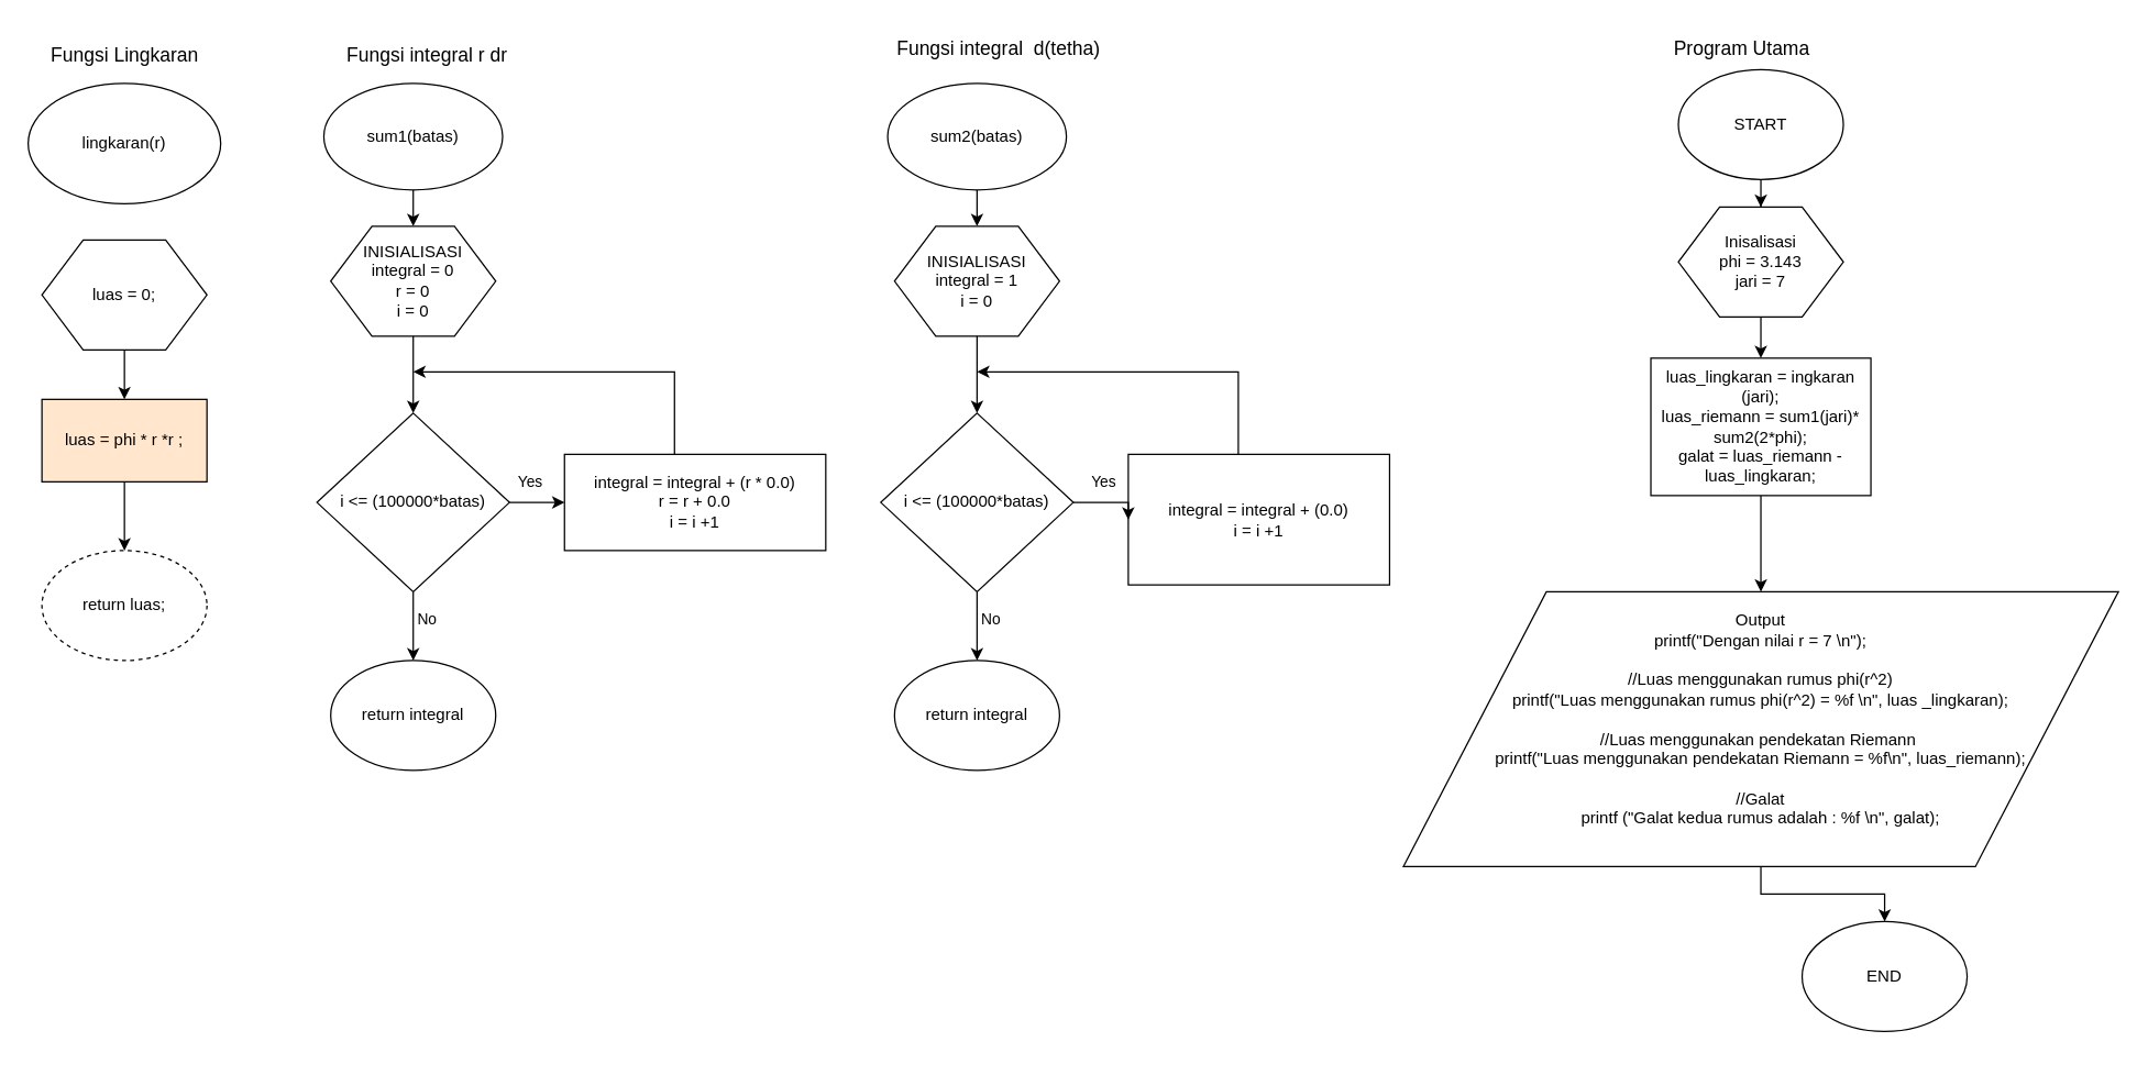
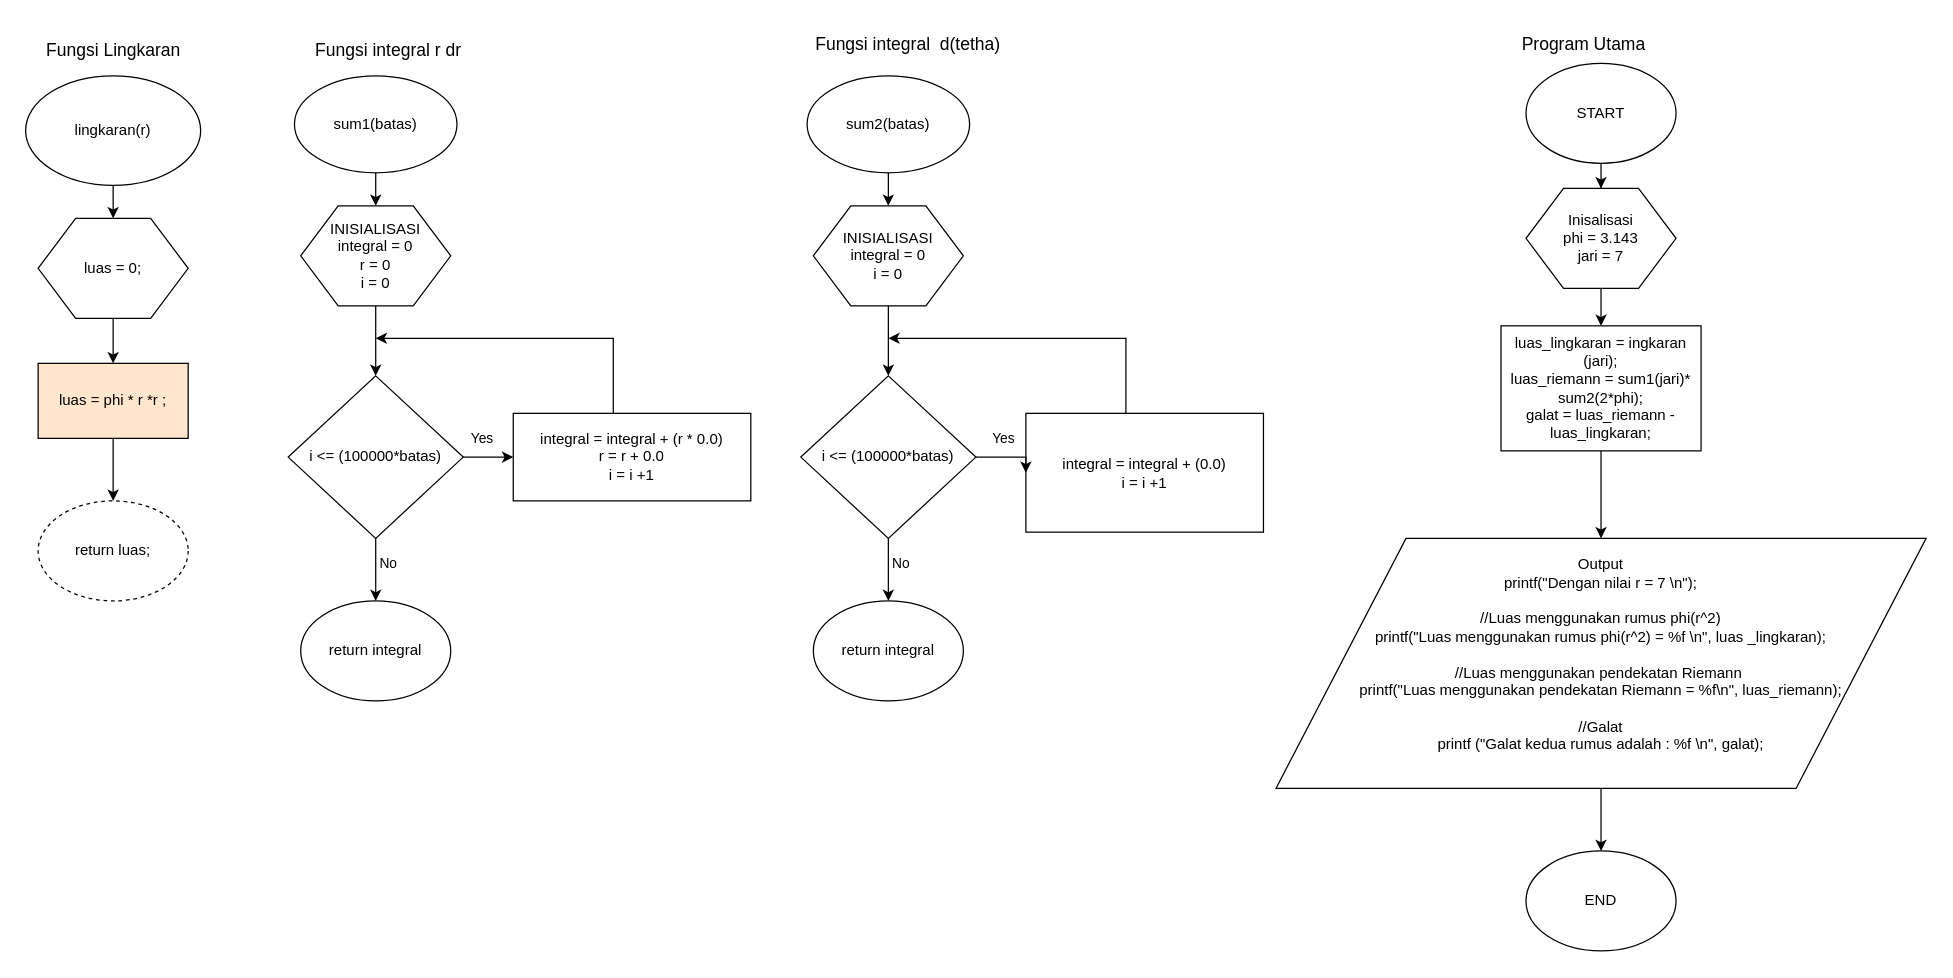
+ <mxCell id="11" value="" style="edgeStyle=orthogonalEdgeStyle;rounded=0;orthogonalLoop=1;jettySize=auto;html=1;" edge="1" parent="1" source="12" target="14"><mxGeometry relative="1" as="geometry" /></mxCell>
- <mxCell id="31" value="INISIALISASI&lt;br&gt;integral = 1&lt;br&gt;i = 0" style="shape=hexagon;perimeter=hexagonPerimeter2;whiteSpace=wrap;html=1;" vertex="1" parent="1"><mxGeometry x="650" y="164" width="120" height="80" as="geometry" /></mxCell>
+ <mxCell id="31" value="INISIALISASI&lt;br&gt;integral = 0&lt;br&gt;i = 0" style="shape=hexagon;perimeter=hexagonPerimeter2;whiteSpace=wrap;html=1;" vertex="1" parent="1"><mxGeometry x="650" y="164" width="120" height="80" as="geometry" /></mxCell>
- <mxCell id="10" value="END" style="ellipse;whiteSpace=wrap;html=1;" vertex="1" parent="1"><mxGeometry x="1310" y="670" width="120" height="80" as="geometry" /></mxCell>
+ <mxCell id="10" value="END" style="ellipse;whiteSpace=wrap;html=1;" vertex="1" parent="1"><mxGeometry x="1220" y="680" width="120" height="80" as="geometry" /></mxCell>
